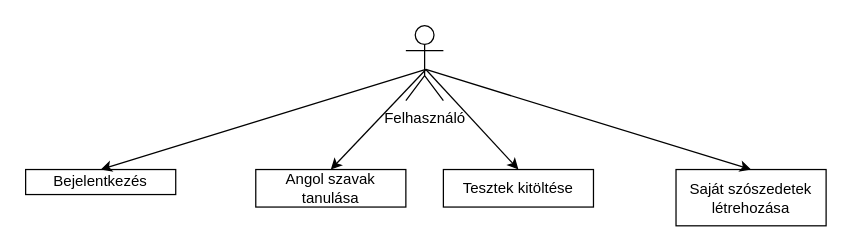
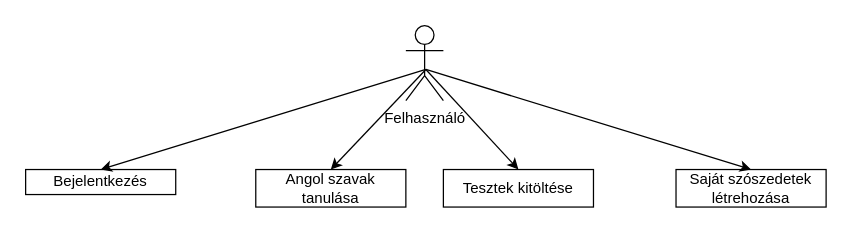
- <mxCell id="6" value="Saját szószedetek létrehozása" style="rounded=0;whiteSpace=wrap;html=1;" vertex="1" parent="1"><mxGeometry x="540" y="135" width="120" height="45" as="geometry" /></mxCell>
+ <mxCell id="6" value="Saját szószedetek létrehozása" style="rounded=0;whiteSpace=wrap;html=1;" vertex="1" parent="1"><mxGeometry x="540" y="135" width="120" height="30" as="geometry" /></mxCell>
